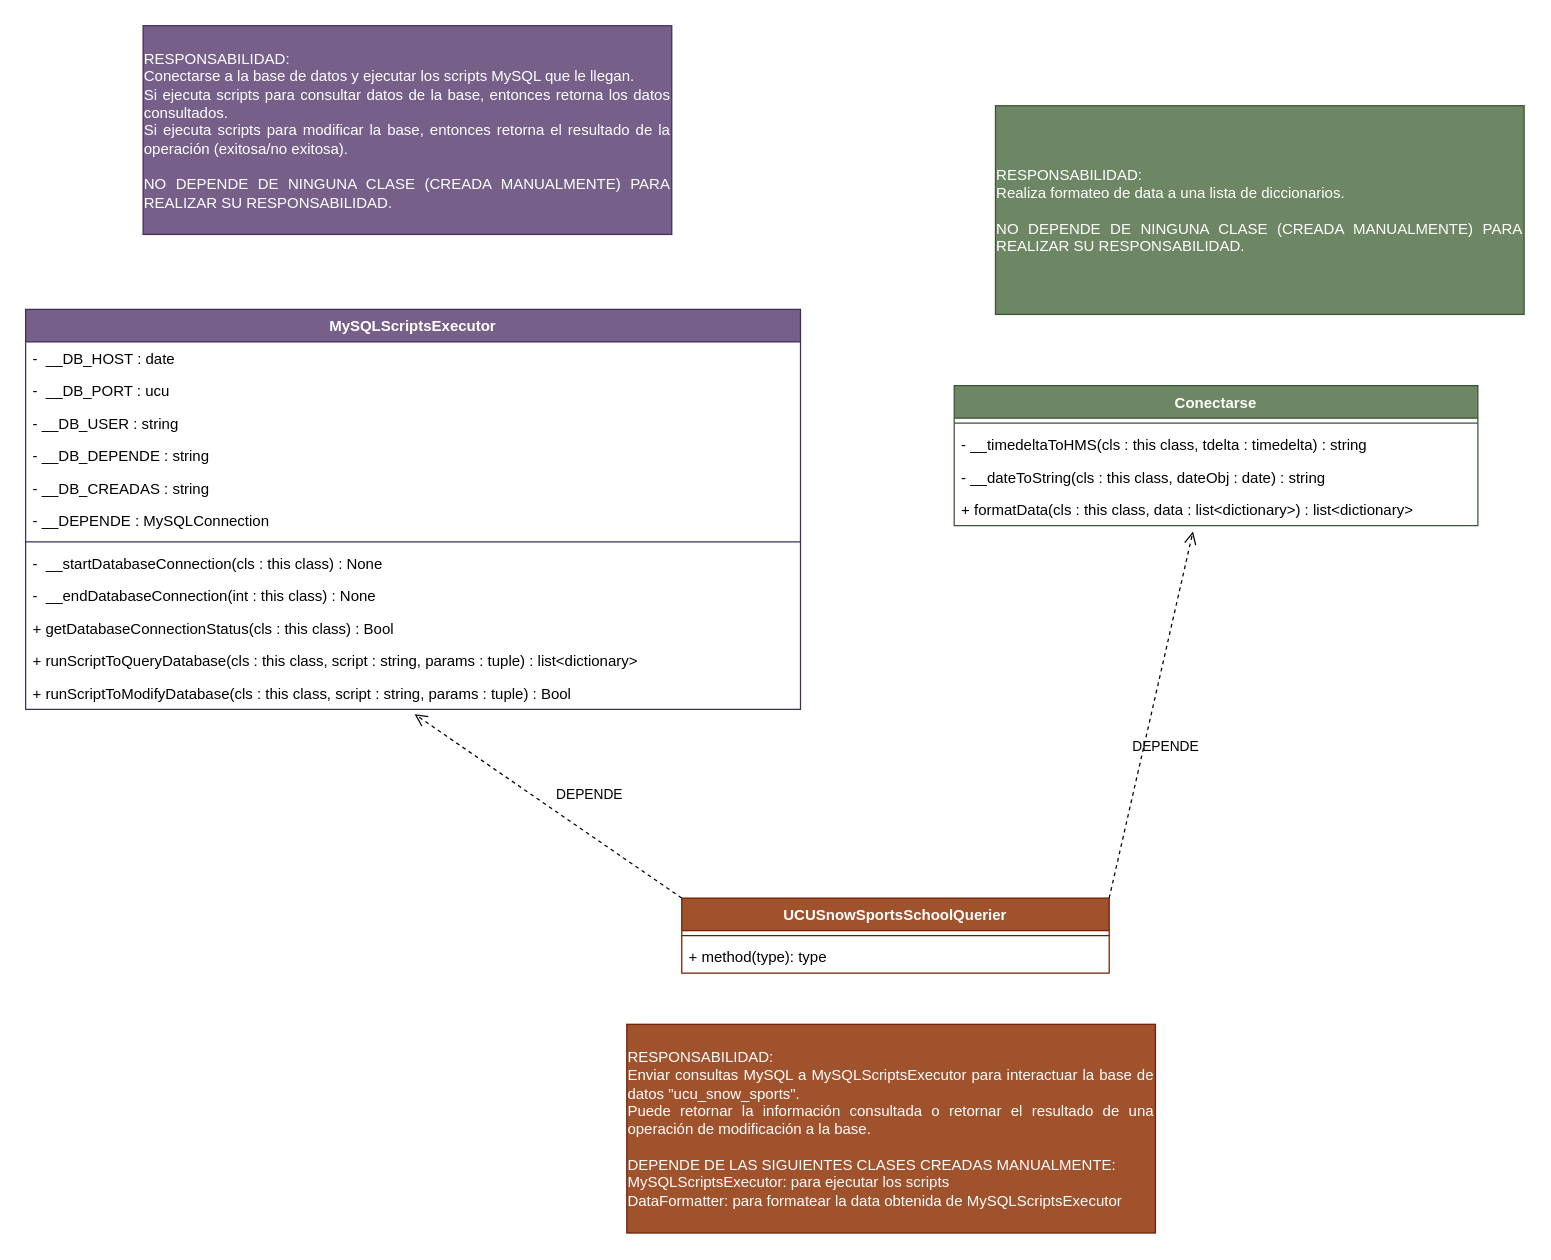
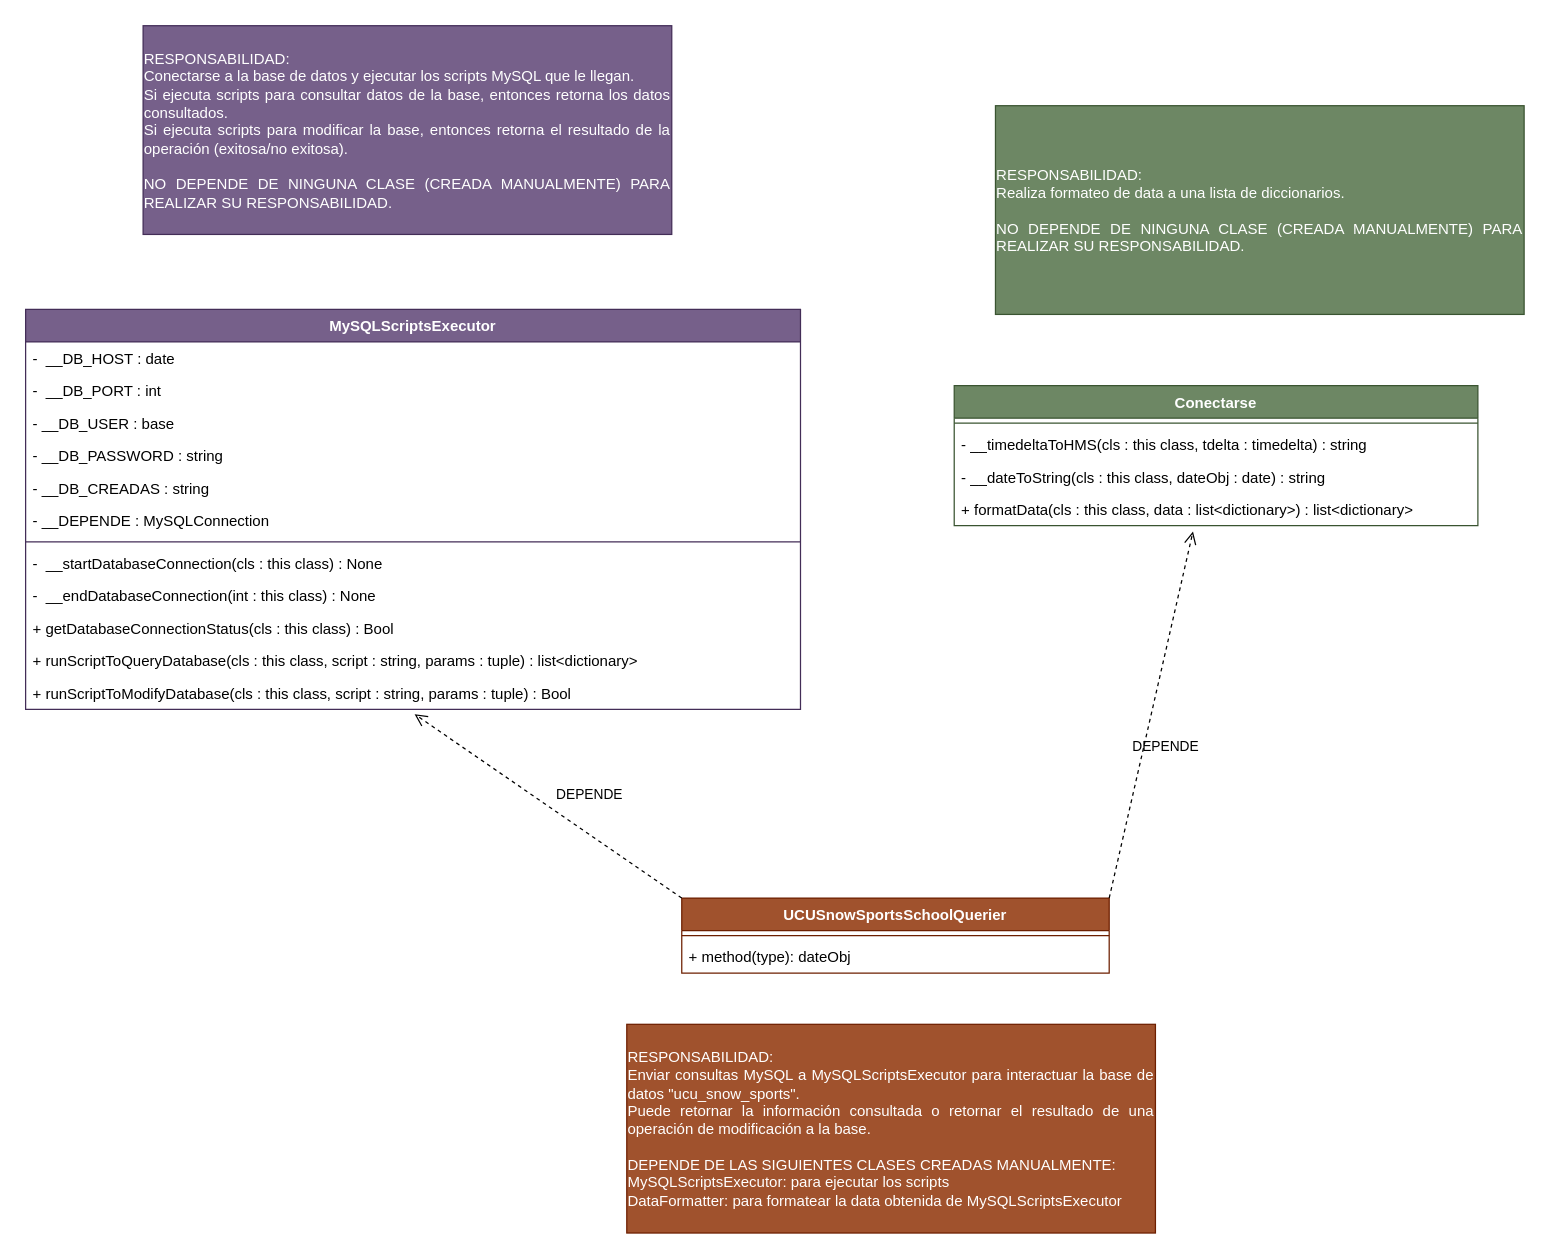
- <mxCell id="4" value="-  __DB_PORT : ucu" style="text;strokeColor=none;fillColor=none;align=left;verticalAlign=top;spacingLeft=4;spacingRight=4;overflow=hidden;rotatable=0;points=[[0,0.5],[1,0.5]];portConstraint=eastwest;" parent="2" vertex="1"><mxGeometry y="52" width="620" height="26" as="geometry" /></mxCell>
+ <mxCell id="4" value="-  __DB_PORT : int" style="text;strokeColor=none;fillColor=none;align=left;verticalAlign=top;spacingLeft=4;spacingRight=4;overflow=hidden;rotatable=0;points=[[0,0.5],[1,0.5]];portConstraint=eastwest;" parent="2" vertex="1"><mxGeometry y="52" width="620" height="26" as="geometry" /></mxCell>
- <mxCell id="5" value="- __DB_USER : string" style="text;strokeColor=none;fillColor=none;align=left;verticalAlign=top;spacingLeft=4;spacingRight=4;overflow=hidden;rotatable=0;points=[[0,0.5],[1,0.5]];portConstraint=eastwest;" parent="2" vertex="1"><mxGeometry y="78" width="620" height="26" as="geometry" /></mxCell>
+ <mxCell id="5" value="- __DB_USER : base" style="text;strokeColor=none;fillColor=none;align=left;verticalAlign=top;spacingLeft=4;spacingRight=4;overflow=hidden;rotatable=0;points=[[0,0.5],[1,0.5]];portConstraint=eastwest;" parent="2" vertex="1"><mxGeometry y="78" width="620" height="26" as="geometry" /></mxCell>
- <mxCell id="6" value="- __DB_DEPENDE : string" style="text;strokeColor=none;fillColor=none;align=left;verticalAlign=top;spacingLeft=4;spacingRight=4;overflow=hidden;rotatable=0;points=[[0,0.5],[1,0.5]];portConstraint=eastwest;" vertex="1" parent="2"><mxGeometry y="104" width="620" height="26" as="geometry" /></mxCell>
+ <mxCell id="6" value="- __DB_PASSWORD : string" style="text;strokeColor=none;fillColor=none;align=left;verticalAlign=top;spacingLeft=4;spacingRight=4;overflow=hidden;rotatable=0;points=[[0,0.5],[1,0.5]];portConstraint=eastwest;" vertex="1" parent="2"><mxGeometry y="104" width="620" height="26" as="geometry" /></mxCell>
- <mxCell id="17" value="+ method(type): type" style="text;strokeColor=none;fillColor=none;align=left;verticalAlign=top;spacingLeft=4;spacingRight=4;overflow=hidden;rotatable=0;points=[[0,0.5],[1,0.5]];portConstraint=eastwest;" parent="15" vertex="1"><mxGeometry y="34" width="342" height="26" as="geometry" /></mxCell>
+ <mxCell id="17" value="+ method(type): dateObj" style="text;strokeColor=none;fillColor=none;align=left;verticalAlign=top;spacingLeft=4;spacingRight=4;overflow=hidden;rotatable=0;points=[[0,0.5],[1,0.5]];portConstraint=eastwest;" parent="15" vertex="1"><mxGeometry y="34" width="342" height="26" as="geometry" /></mxCell>
